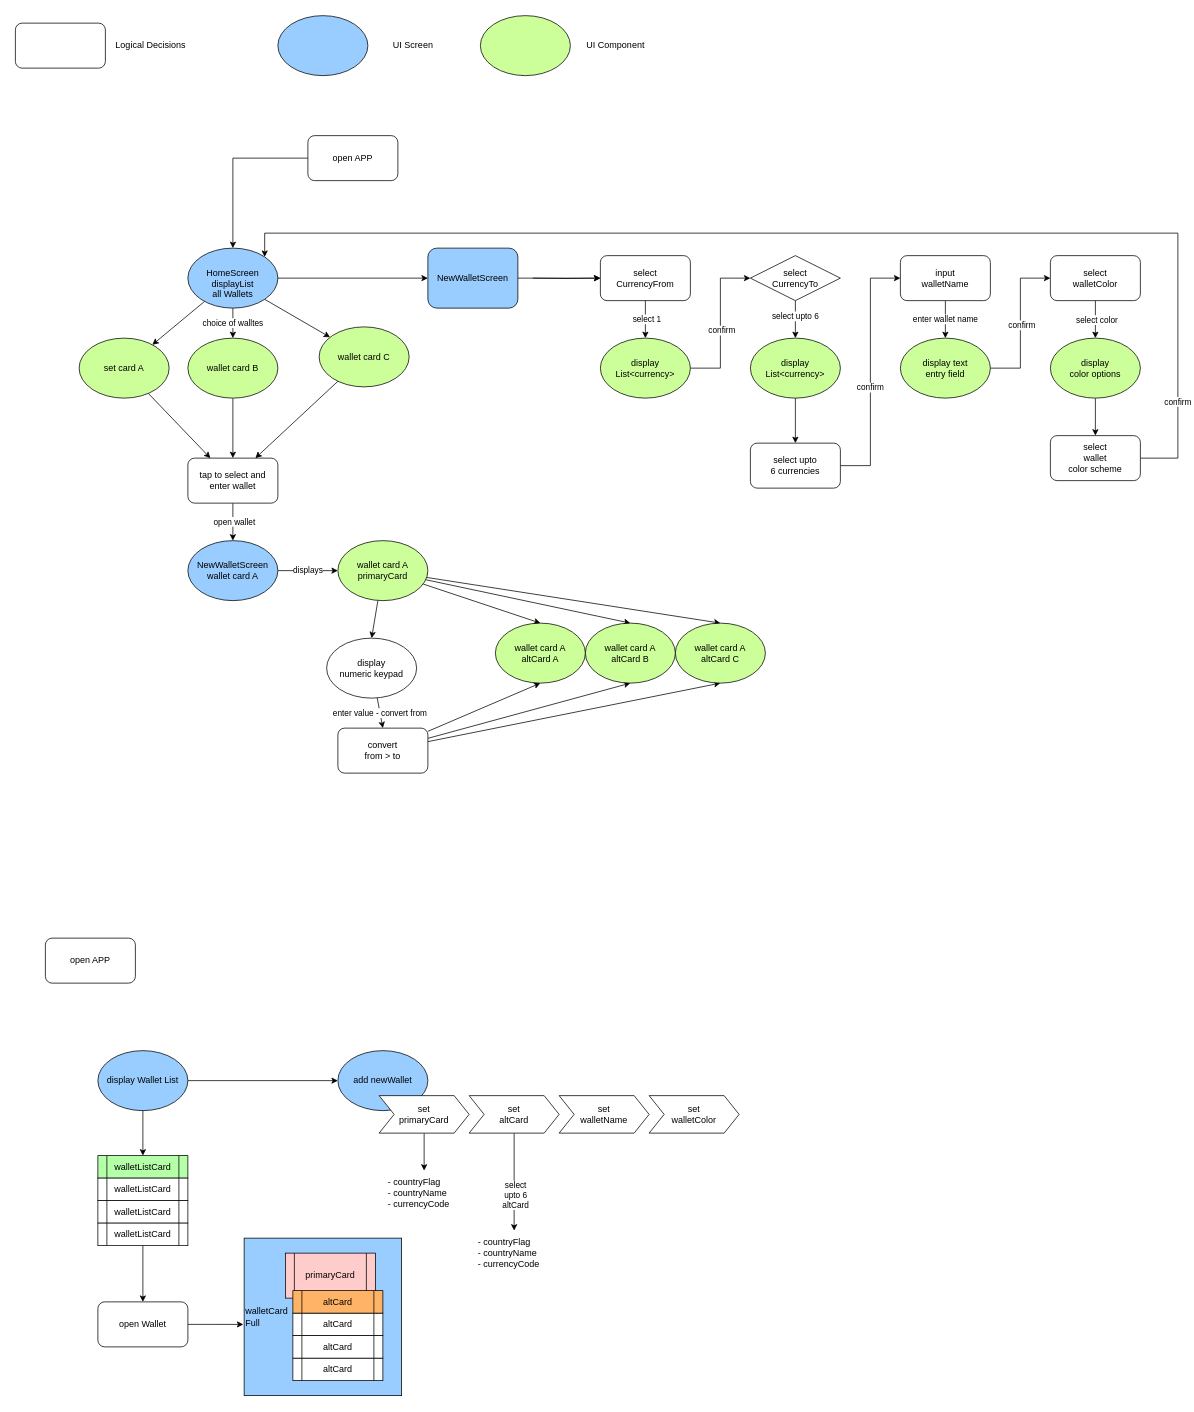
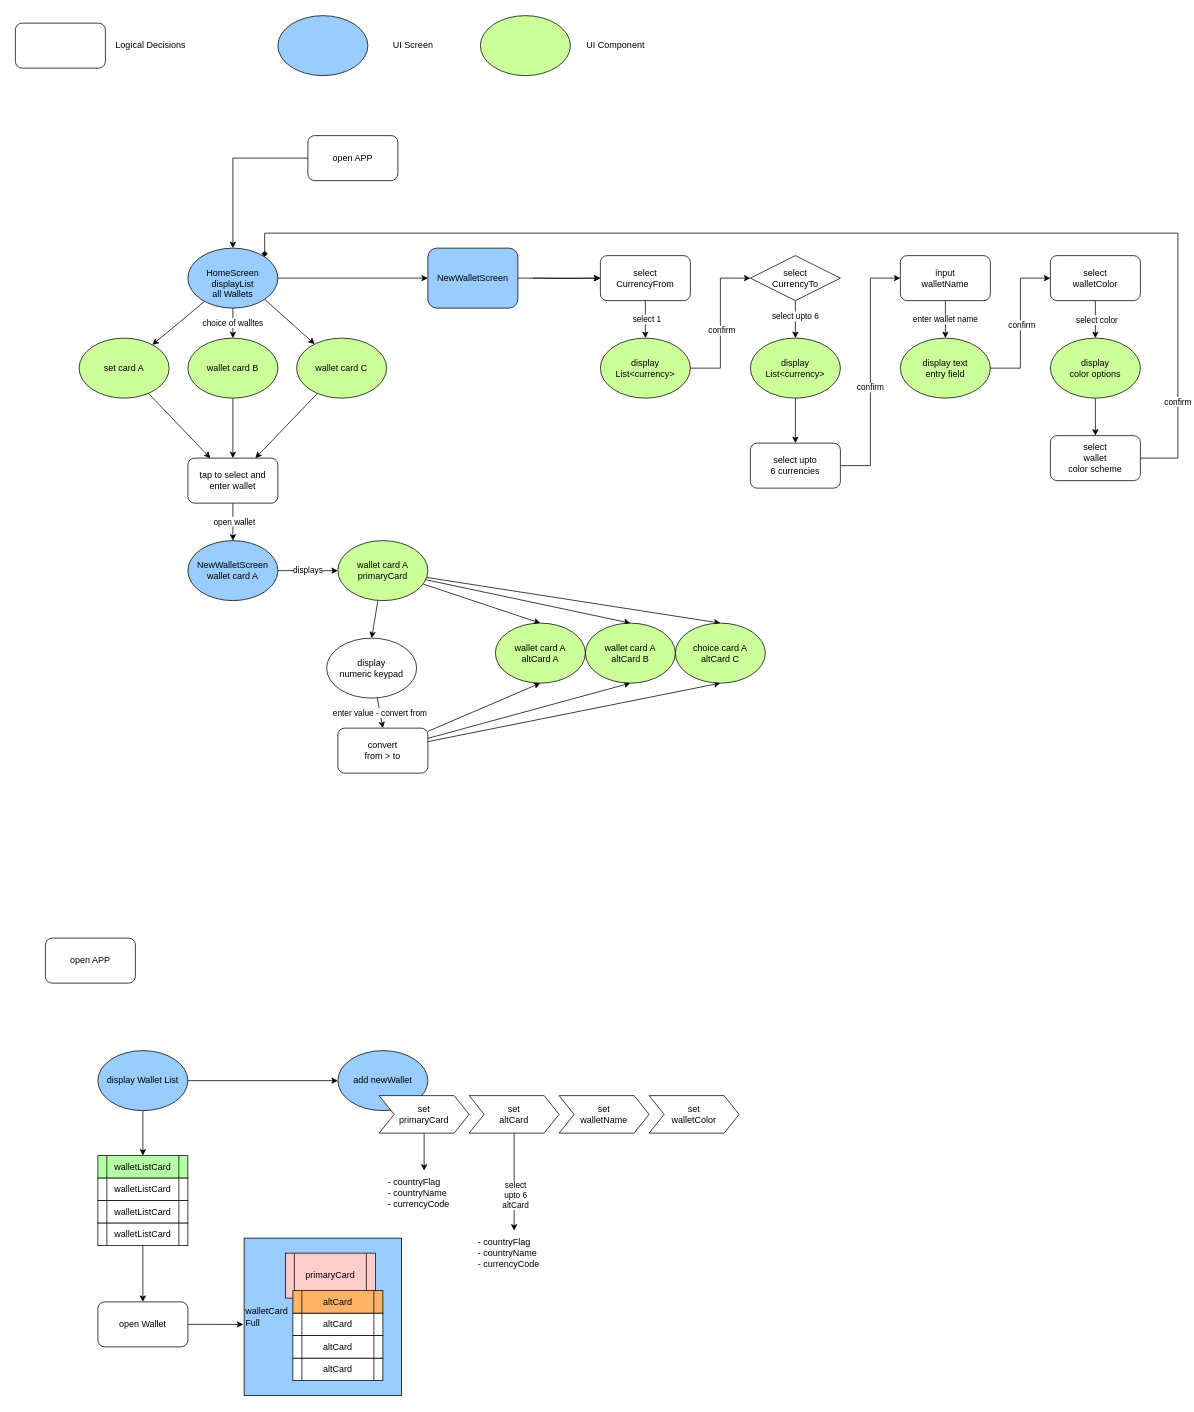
- <mxCell id="22" style="edgeStyle=orthogonalEdgeStyle;rounded=0;orthogonalLoop=1;jettySize=auto;html=1;entryX=1;entryY=0;entryDx=0;entryDy=0;exitX=1;exitY=0.5;exitDx=0;exitDy=0;" parent="1" source="71" target="12" edge="1"><mxGeometry relative="1" as="geometry"><Array as="points"><mxPoint x="1570" y="610" /><mxPoint x="1570" y="310" /><mxPoint x="352" y="310" /></Array></mxGeometry></mxCell>
+ <mxCell id="22" style="edgeStyle=orthogonalEdgeStyle;rounded=0;orthogonalLoop=1;jettySize=auto;html=1;entryX=1;entryY=0;entryDx=0;entryDy=0;exitX=1;exitY=0.5;exitDx=0;exitDy=0;endArrow=diamond;" parent="1" source="71" target="12" edge="1"><mxGeometry relative="1" as="geometry"><Array as="points"><mxPoint x="1570" y="610" /><mxPoint x="1570" y="310" /><mxPoint x="352" y="310" /></Array></mxGeometry></mxCell>
- <mxCell id="51" value="wallet card C" style="ellipse;whiteSpace=wrap;html=1;fillColor=#CCFF99;" parent="1" vertex="1"><mxGeometry x="425" y="435" width="120" height="80" as="geometry" /></mxCell>
+ <mxCell id="51" value="wallet card C" style="ellipse;whiteSpace=wrap;html=1;fillColor=#CCFF99;" parent="1" vertex="1"><mxGeometry x="395" y="450" width="120" height="80" as="geometry" /></mxCell>
- <mxCell id="66" value="&lt;div&gt;wallet card A&lt;/div&gt;altCard C" style="ellipse;whiteSpace=wrap;html=1;fillColor=#CCFF99;" parent="1" vertex="1"><mxGeometry x="900" y="830" width="120" height="80" as="geometry" /></mxCell>
+ <mxCell id="66" value="&lt;div&gt;choice card A&lt;/div&gt;altCard C" style="ellipse;whiteSpace=wrap;html=1;fillColor=#CCFF99;" parent="1" vertex="1"><mxGeometry x="900" y="830" width="120" height="80" as="geometry" /></mxCell>
